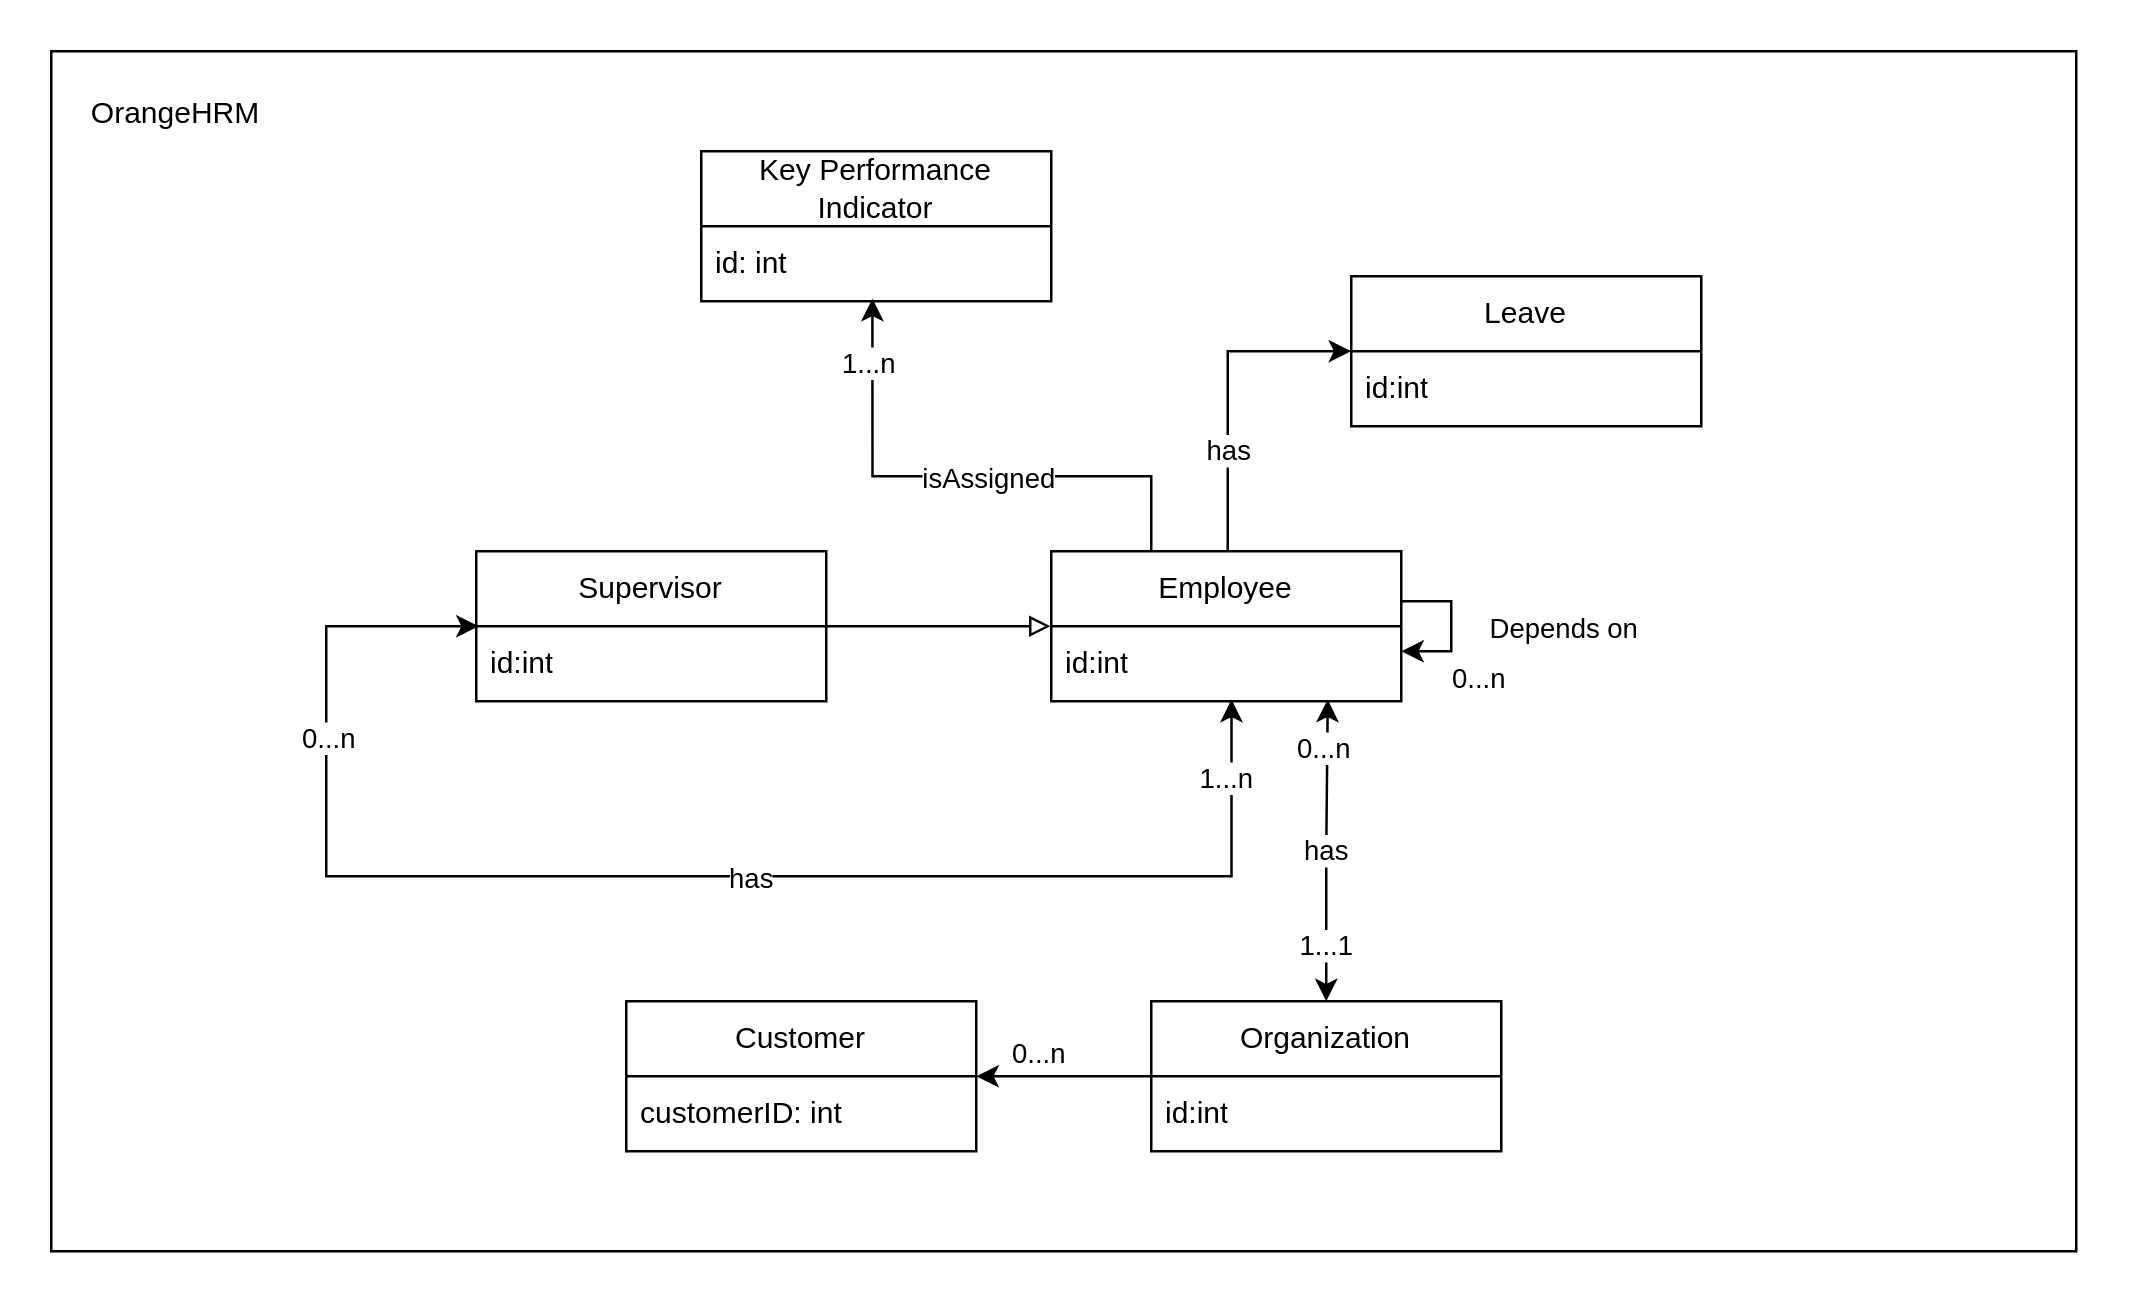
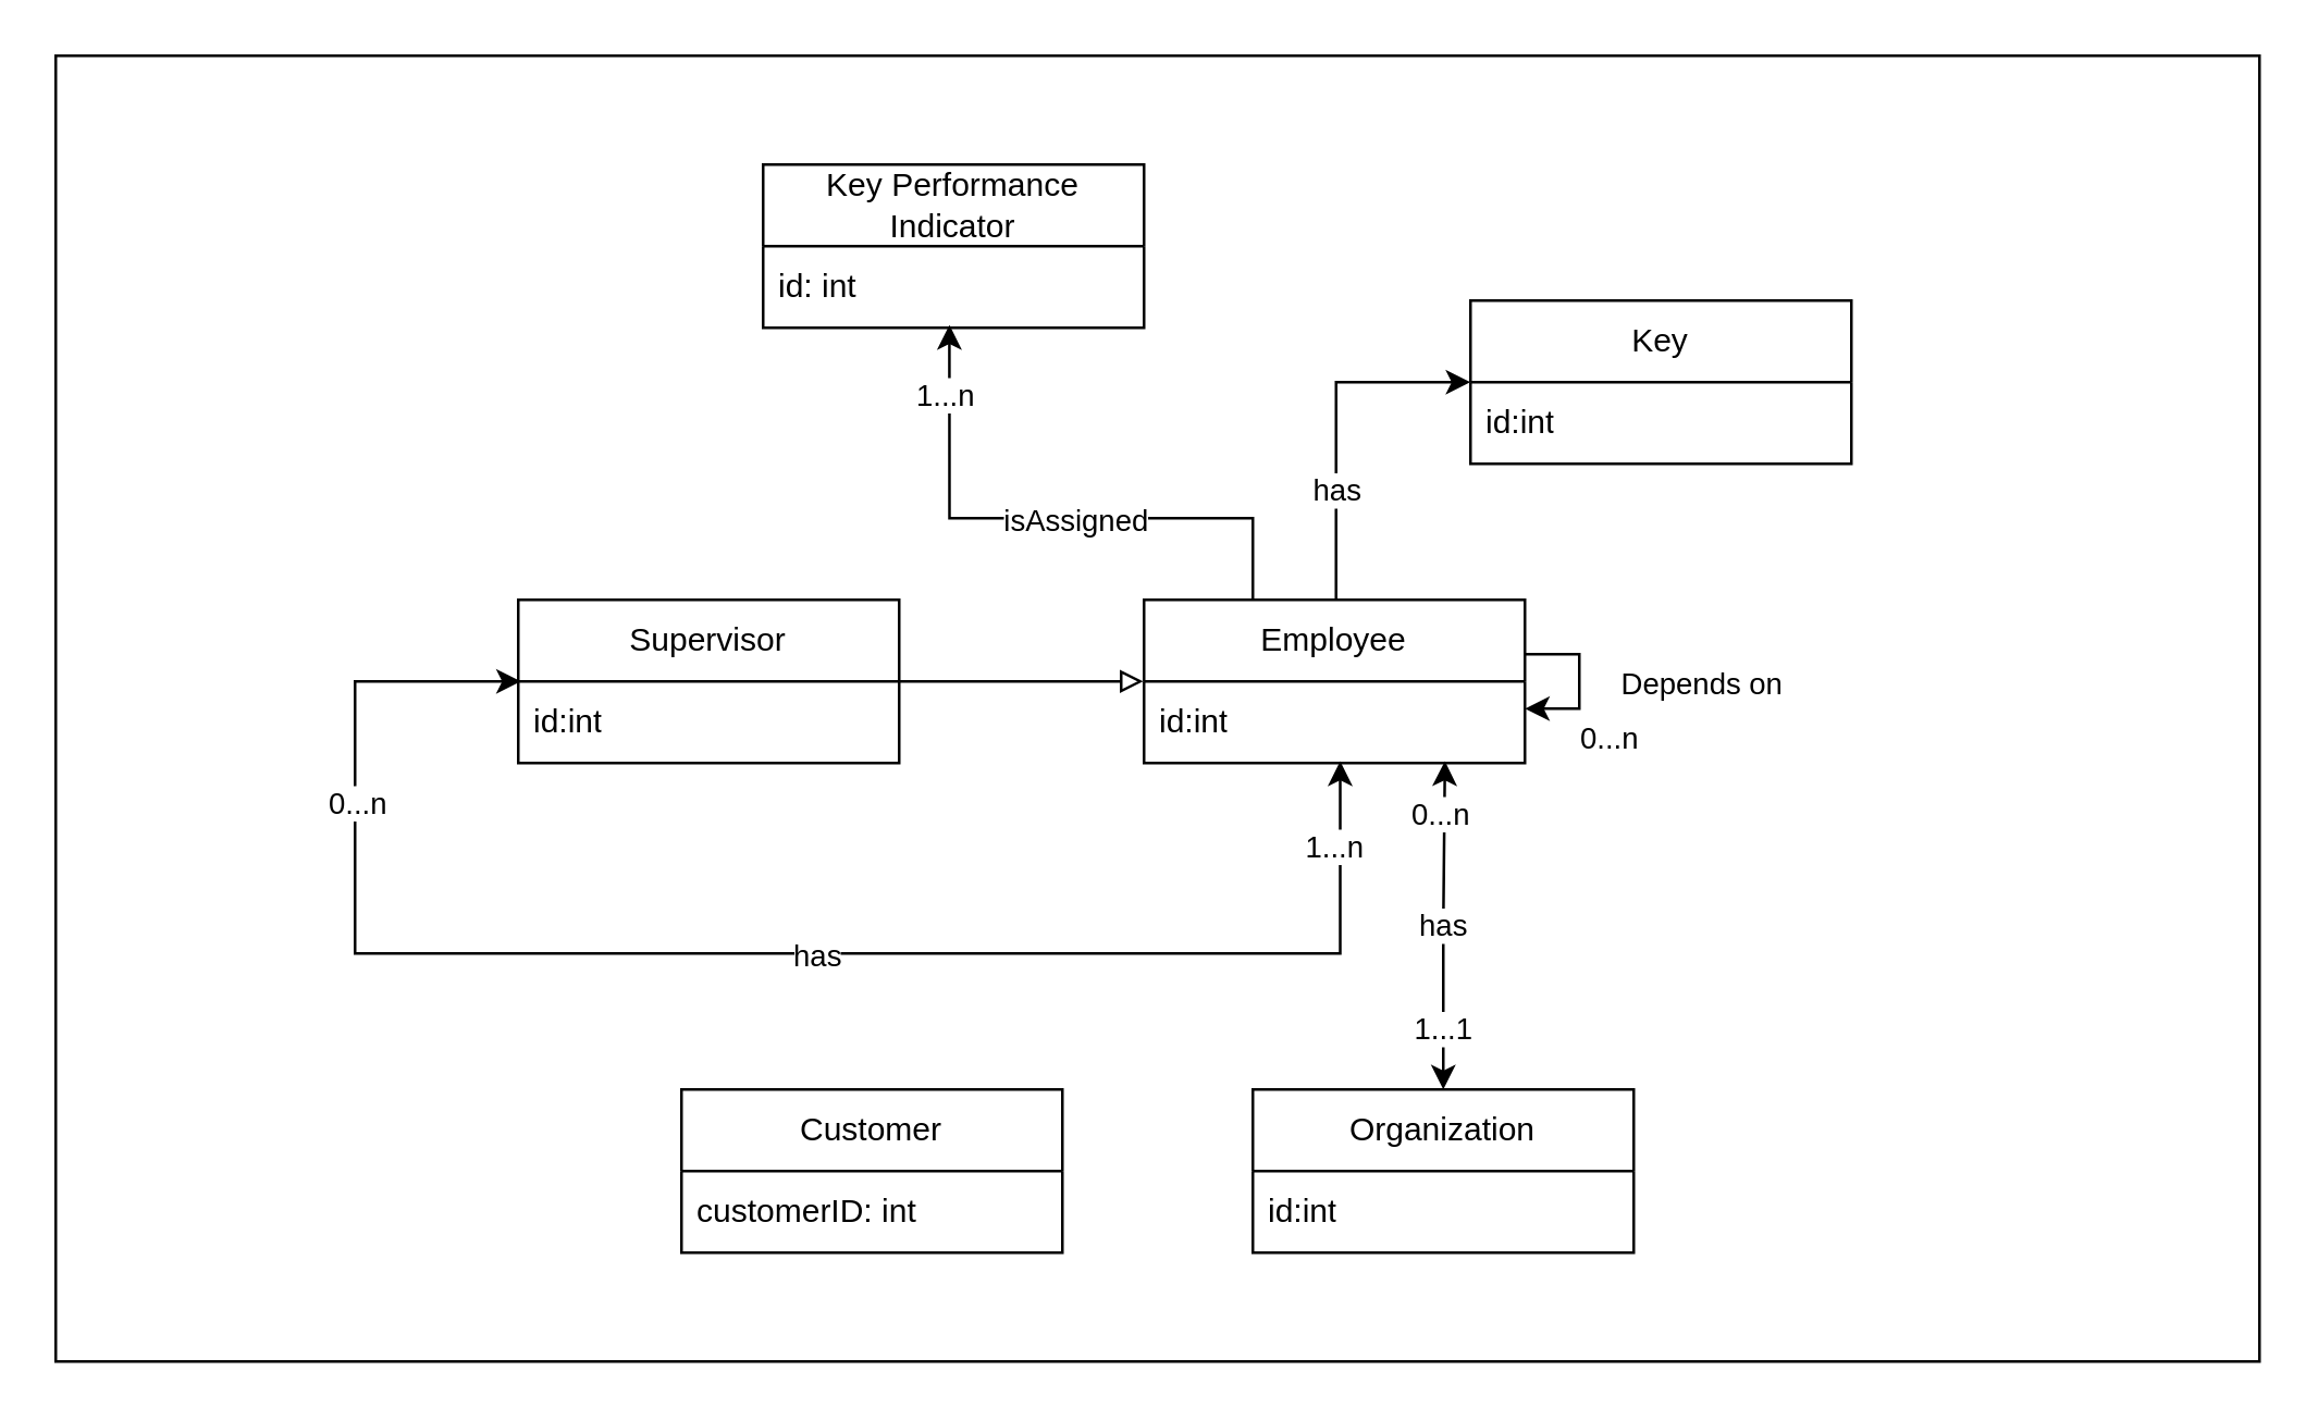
- <mxCell id="3" value="OrangeHRM" style="text;html=1;align=center;verticalAlign=middle;whiteSpace=wrap;rounded=0;" vertex="1" parent="1"><mxGeometry x="40" y="30" width="60" height="30" as="geometry" /></mxCell>
- <mxCell id="18" value="Leave" style="swimlane;fontStyle=0;childLayout=stackLayout;horizontal=1;startSize=30;horizontalStack=0;resizeParent=1;resizeParentMax=0;resizeLast=0;collapsible=1;marginBottom=0;whiteSpace=wrap;html=1;" vertex="1" parent="1"><mxGeometry x="540" y="110" width="140" height="60" as="geometry" /></mxCell>
+ <mxCell id="18" value="Key" style="swimlane;fontStyle=0;childLayout=stackLayout;horizontal=1;startSize=30;horizontalStack=0;resizeParent=1;resizeParentMax=0;resizeLast=0;collapsible=1;marginBottom=0;whiteSpace=wrap;html=1;" vertex="1" parent="1"><mxGeometry x="540" y="110" width="140" height="60" as="geometry" /></mxCell>
- <mxCell id="27" style="edgeStyle=orthogonalEdgeStyle;rounded=0;orthogonalLoop=1;jettySize=auto;html=1;entryX=1;entryY=0.5;entryDx=0;entryDy=0;" edge="1" parent="1" source="29" target="20"><mxGeometry relative="1" as="geometry" /></mxCell>
- <mxCell id="28" value="0...n" style="edgeLabel;html=1;align=center;verticalAlign=middle;resizable=0;points=[];" vertex="1" connectable="0" parent="27"><mxGeometry x="0.309" y="-2" relative="1" as="geometry"><mxPoint y="-8" as="offset" /></mxGeometry></mxCell>
